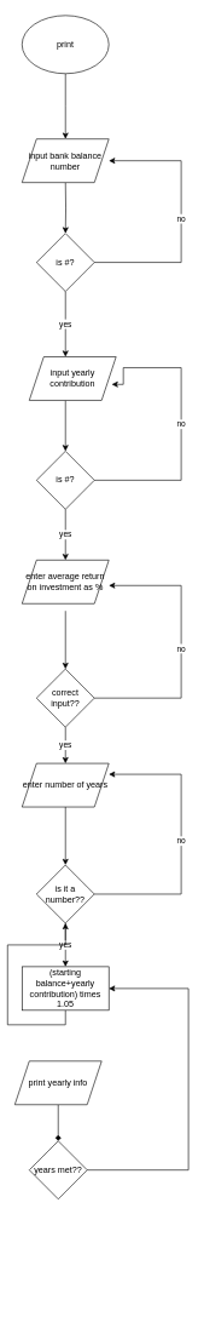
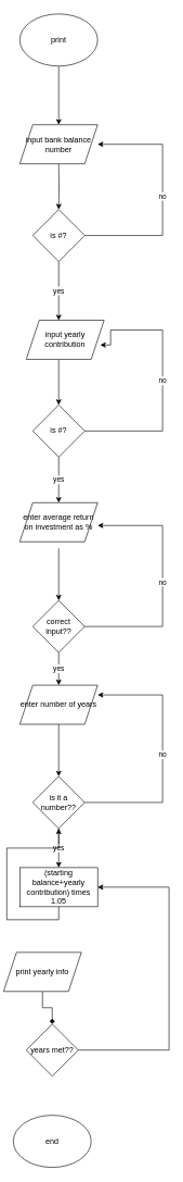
- <mxCell id="28" value="print yearly info" style="shape=parallelogram;perimeter=parallelogramPerimeter;whiteSpace=wrap;html=1;fixedSize=1;" vertex="1" parent="1"><mxGeometry x="20" y="1460" width="120" height="60" as="geometry" /></mxCell>
+ <mxCell id="28" value="print yearly info" style="shape=parallelogram;perimeter=parallelogramPerimeter;whiteSpace=wrap;html=1;fixedSize=1;" vertex="1" parent="1"><mxGeometry x="5" y="1460" width="120" height="60" as="geometry" /></mxCell>
+ <mxCell id="20" value="end" style="ellipse;whiteSpace=wrap;html=1;" parent="1" vertex="1"><mxGeometry x="20" y="1710" width="120" height="80" as="geometry" /></mxCell>
